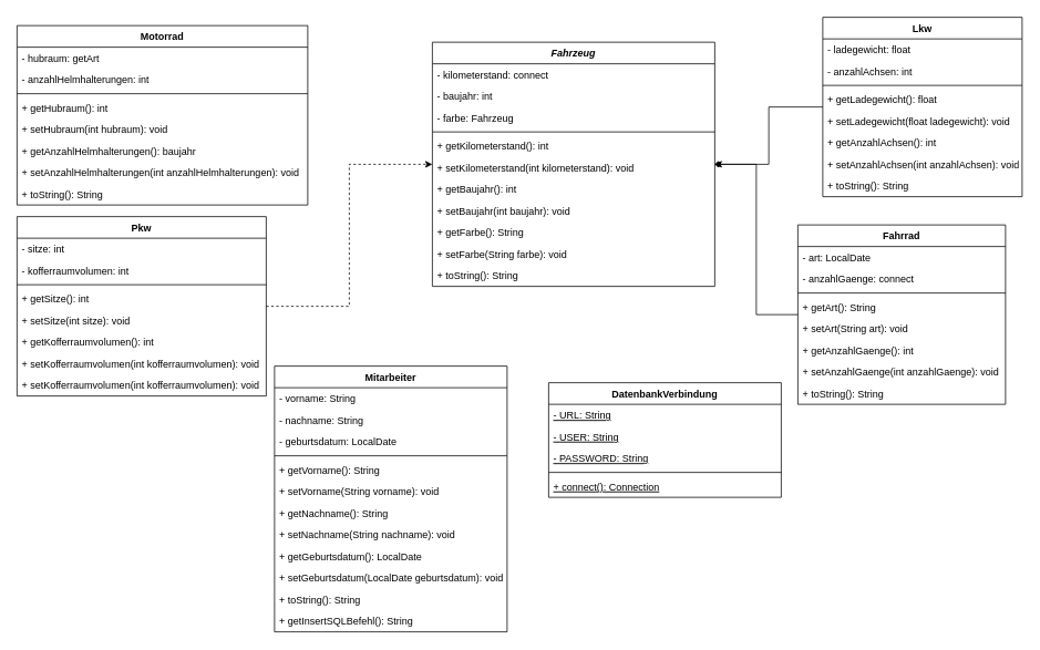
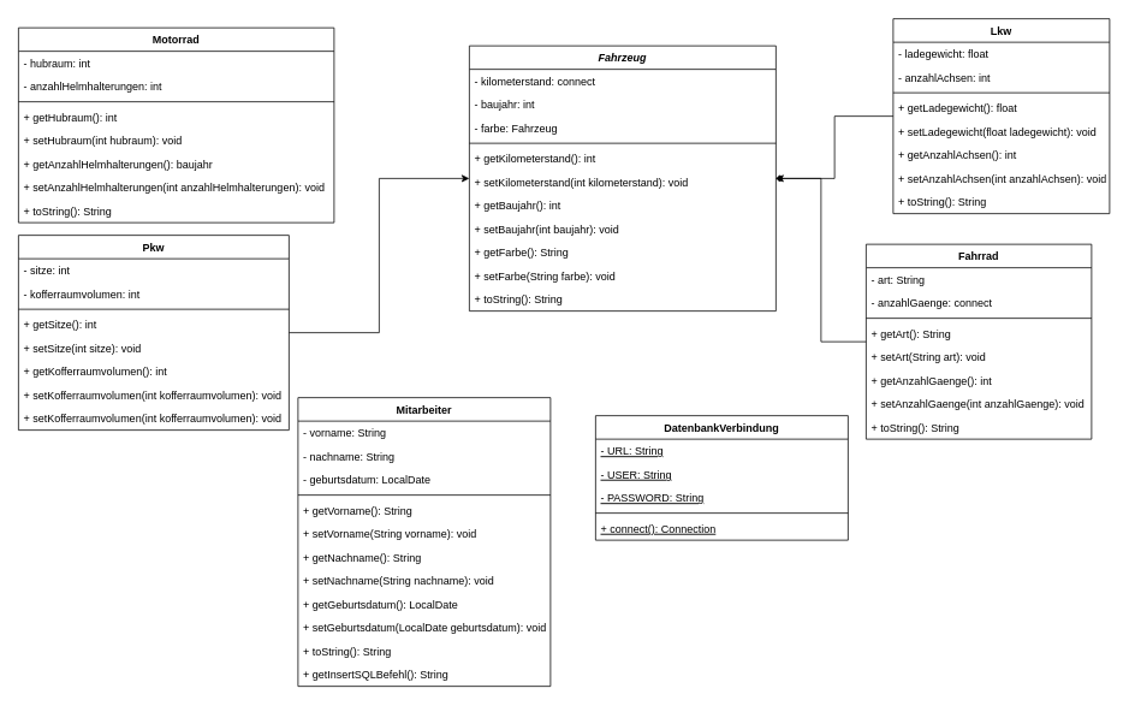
- <mxCell id="35" value="- hubraum: getArt" style="text;strokeColor=none;fillColor=none;align=left;verticalAlign=top;spacingLeft=4;spacingRight=4;overflow=hidden;rotatable=0;points=[[0,0.5],[1,0.5]];portConstraint=eastwest;" parent="34" vertex="1"><mxGeometry y="26" width="350" height="26" as="geometry" /></mxCell>
+ <mxCell id="35" value="- hubraum: int" style="text;strokeColor=none;fillColor=none;align=left;verticalAlign=top;spacingLeft=4;spacingRight=4;overflow=hidden;rotatable=0;points=[[0,0.5],[1,0.5]];portConstraint=eastwest;" parent="34" vertex="1"><mxGeometry y="26" width="350" height="26" as="geometry" /></mxCell>
- <mxCell id="14" style="edgeStyle=orthogonalEdgeStyle;rounded=0;orthogonalLoop=1;jettySize=auto;html=1;dashed=1;" parent="1" source="15" target="2" edge="1"><mxGeometry relative="1" as="geometry" /></mxCell>
+ <mxCell id="14" style="edgeStyle=orthogonalEdgeStyle;rounded=0;orthogonalLoop=1;jettySize=auto;html=1;" parent="1" source="15" target="2" edge="1"><mxGeometry relative="1" as="geometry" /></mxCell>
- <mxCell id="45" value="- art: LocalDate" style="text;strokeColor=none;fillColor=none;align=left;verticalAlign=top;spacingLeft=4;spacingRight=4;overflow=hidden;rotatable=0;points=[[0,0.5],[1,0.5]];portConstraint=eastwest;" parent="44" vertex="1"><mxGeometry y="26" width="250" height="26" as="geometry" /></mxCell>
+ <mxCell id="45" value="- art: String" style="text;strokeColor=none;fillColor=none;align=left;verticalAlign=top;spacingLeft=4;spacingRight=4;overflow=hidden;rotatable=0;points=[[0,0.5],[1,0.5]];portConstraint=eastwest;" parent="44" vertex="1"><mxGeometry y="26" width="250" height="26" as="geometry" /></mxCell>
